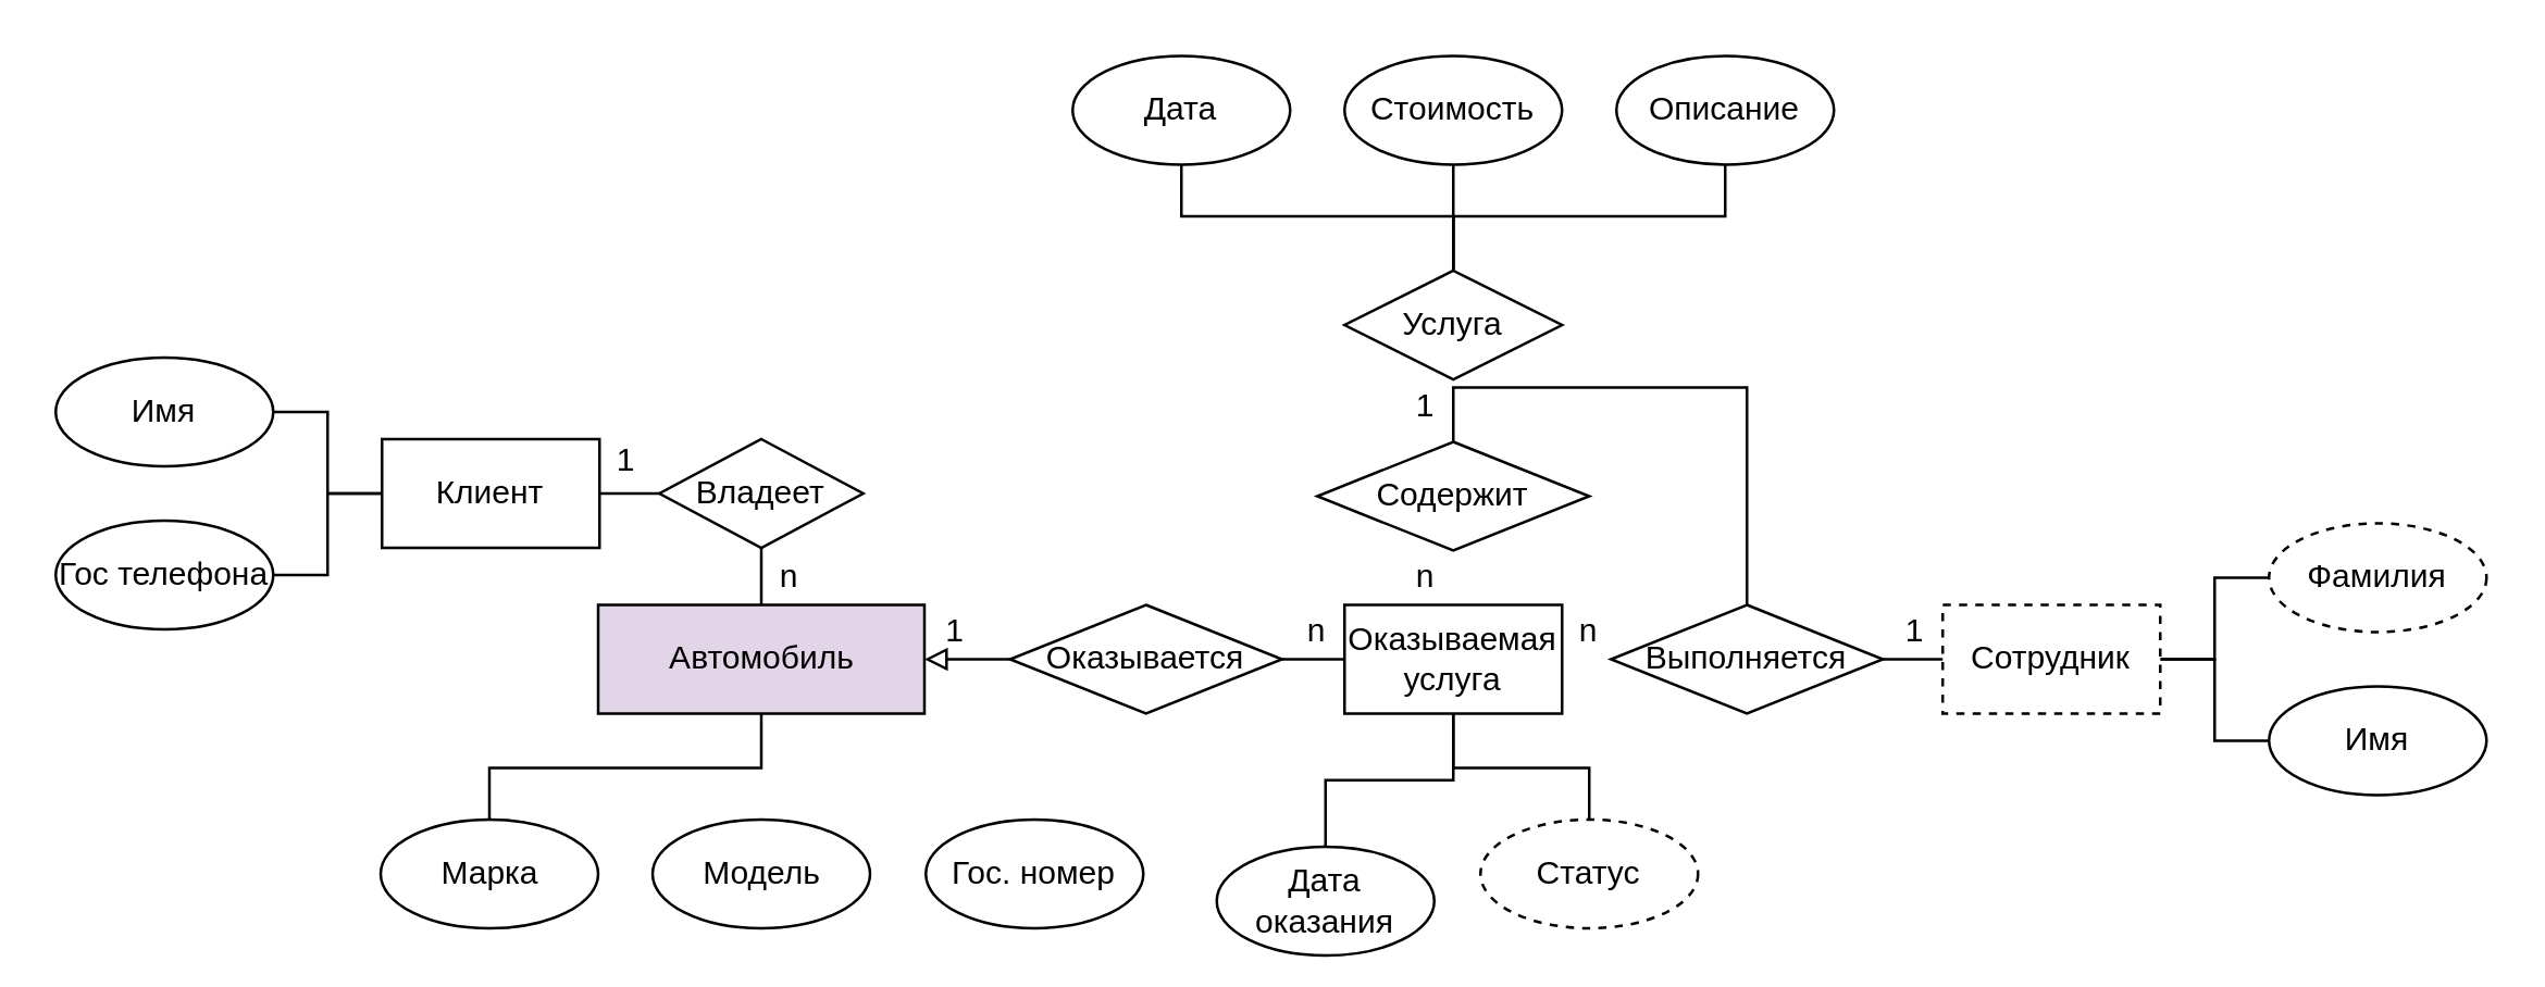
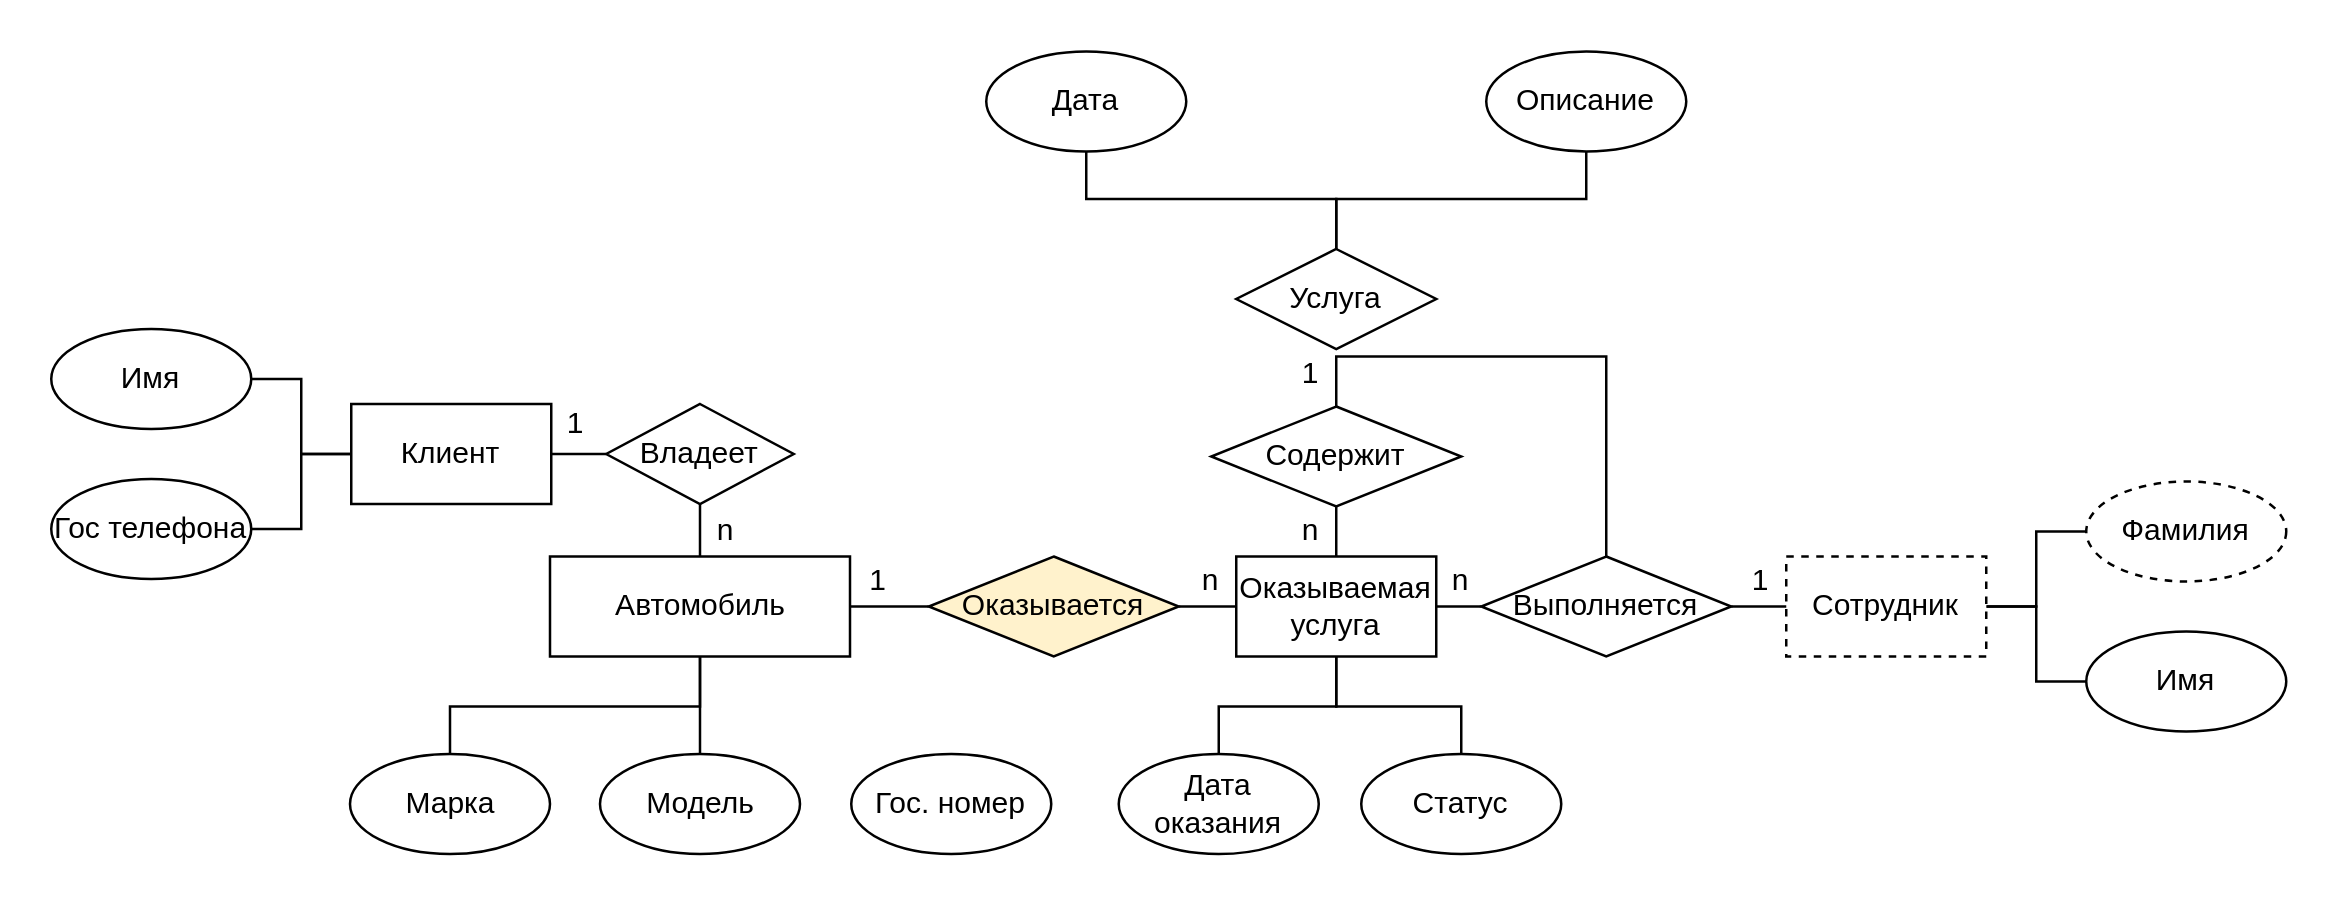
- <mxCell id="28" value="Стоимость" style="ellipse;whiteSpace=wrap;html=1;" parent="1" vertex="1"><mxGeometry x="494" y="20" width="80" height="40" as="geometry" /></mxCell>
- <mxCell id="25" style="edgeStyle=orthogonalEdgeStyle;rounded=0;orthogonalLoop=1;jettySize=auto;html=1;exitX=0.5;exitY=0;exitDx=0;exitDy=0;entryX=0.5;entryY=1;entryDx=0;entryDy=0;endArrow=none;endFill=0;" parent="1" source="26" target="28" edge="1"><mxGeometry relative="1" as="geometry" /></mxCell>
+ <mxCell id="31" style="edgeStyle=orthogonalEdgeStyle;rounded=0;orthogonalLoop=1;jettySize=auto;html=1;exitX=0.5;exitY=1;exitDx=0;exitDy=0;entryX=0.5;entryY=0;entryDx=0;entryDy=0;endArrow=none;endFill=0;startArrow=none;startFill=0;" parent="1" source="32" target="19" edge="1"><mxGeometry relative="1" as="geometry" /></mxCell>
- <mxCell id="6" value="Автомобиль" style="rounded=0;whiteSpace=wrap;html=1;fillColor=#e1d5e7;" parent="1" vertex="1"><mxGeometry x="219.5" y="222" width="120" height="40" as="geometry" /></mxCell>
+ <mxCell id="6" value="Автомобиль" style="rounded=0;whiteSpace=wrap;html=1;" parent="1" vertex="1"><mxGeometry x="219.5" y="222" width="120" height="40" as="geometry" /></mxCell>
- <mxCell id="20" style="edgeStyle=orthogonalEdgeStyle;rounded=0;orthogonalLoop=1;jettySize=auto;html=1;exitX=0;exitY=0.5;exitDx=0;exitDy=0;entryX=1;entryY=0.5;entryDx=0;entryDy=0;endArrow=block;endFill=0;startArrow=none;startFill=0;" parent="1" source="22" target="6" edge="1"><mxGeometry relative="1" as="geometry" /></mxCell>
+ <mxCell id="20" style="edgeStyle=orthogonalEdgeStyle;rounded=0;orthogonalLoop=1;jettySize=auto;html=1;exitX=0;exitY=0.5;exitDx=0;exitDy=0;entryX=1;entryY=0.5;entryDx=0;entryDy=0;endArrow=none;endFill=0;startArrow=none;startFill=0;" parent="1" source="22" target="6" edge="1"><mxGeometry relative="1" as="geometry" /></mxCell>
- <mxCell id="22" value="Оказывается" style="rhombus;whiteSpace=wrap;html=1;" parent="1" vertex="1"><mxGeometry x="371" y="222" width="100" height="40" as="geometry" /></mxCell>
+ <mxCell id="22" value="Оказывается" style="rhombus;whiteSpace=wrap;html=1;fillColor=#fff2cc;" parent="1" vertex="1"><mxGeometry x="371" y="222" width="100" height="40" as="geometry" /></mxCell>
+ <mxCell id="38" style="edgeStyle=orthogonalEdgeStyle;rounded=0;orthogonalLoop=1;jettySize=auto;html=1;exitX=0;exitY=0.5;exitDx=0;exitDy=0;entryX=1;entryY=0.5;entryDx=0;entryDy=0;endArrow=none;endFill=0;startArrow=none;startFill=0;" parent="1" source="40" target="19" edge="1"><mxGeometry relative="1" as="geometry" /></mxCell>
+ <mxCell id="4" style="edgeStyle=orthogonalEdgeStyle;rounded=0;orthogonalLoop=1;jettySize=auto;html=1;exitX=0.5;exitY=1;exitDx=0;exitDy=0;entryX=0.5;entryY=0;entryDx=0;entryDy=0;endArrow=none;endFill=0;" parent="1" source="6" target="3" edge="1"><mxGeometry relative="1" as="geometry" /></mxCell>
- <mxCell id="49" value="Статус" style="ellipse;whiteSpace=wrap;html=1;dashed=1;" vertex="1" parent="1"><mxGeometry x="544" y="301" width="80" height="40" as="geometry" /></mxCell>
+ <mxCell id="49" value="Статус" style="ellipse;whiteSpace=wrap;html=1;" vertex="1" parent="1"><mxGeometry x="544" y="301" width="80" height="40" as="geometry" /></mxCell>
- <mxCell id="16" value="Дата оказания" style="ellipse;whiteSpace=wrap;html=1;" parent="1" vertex="1"><mxGeometry x="447" y="311" width="80" height="40" as="geometry" /></mxCell>
+ <mxCell id="16" value="Дата оказания" style="ellipse;whiteSpace=wrap;html=1;" parent="1" vertex="1"><mxGeometry x="447" y="301" width="80" height="40" as="geometry" /></mxCell>
